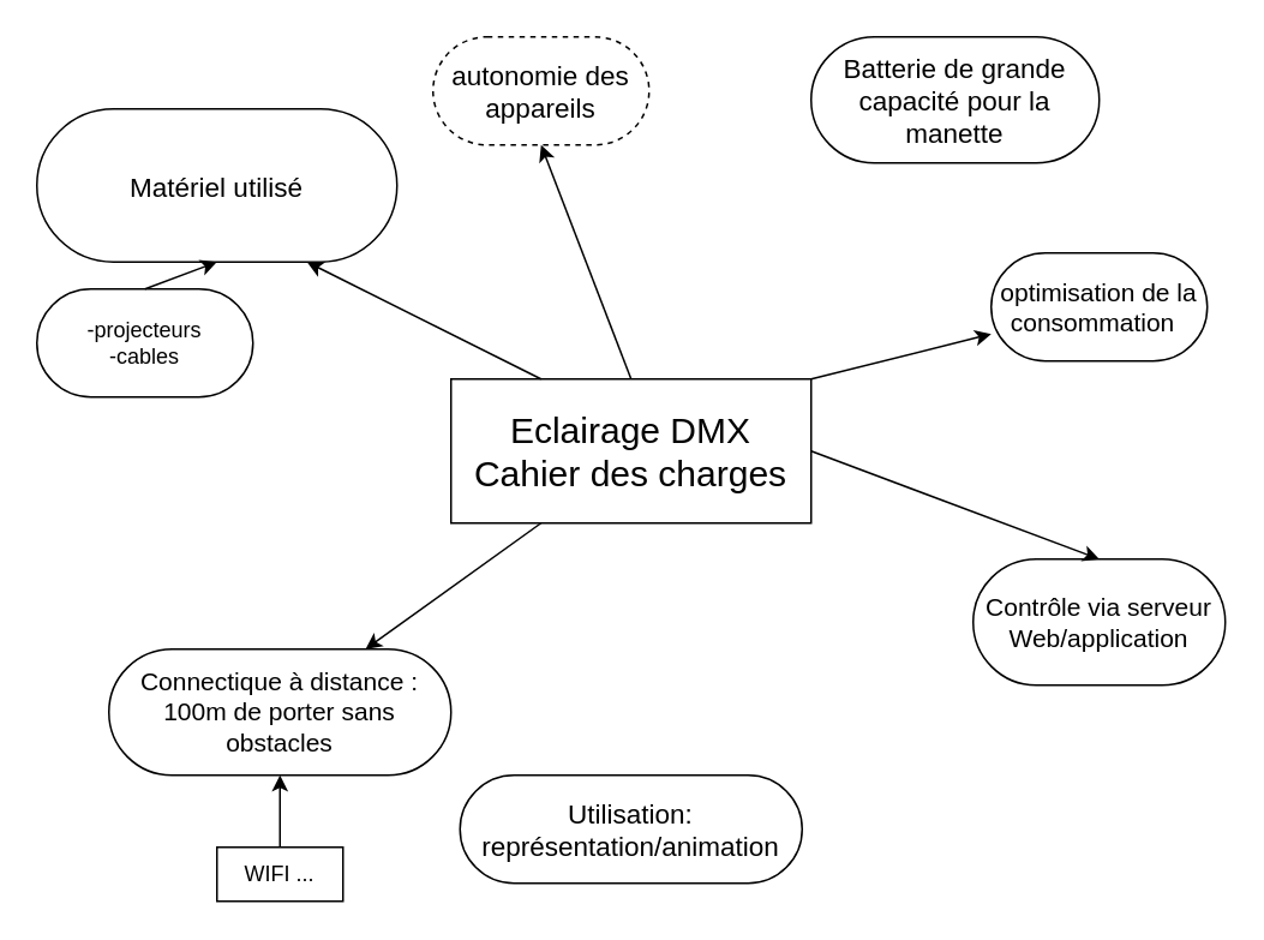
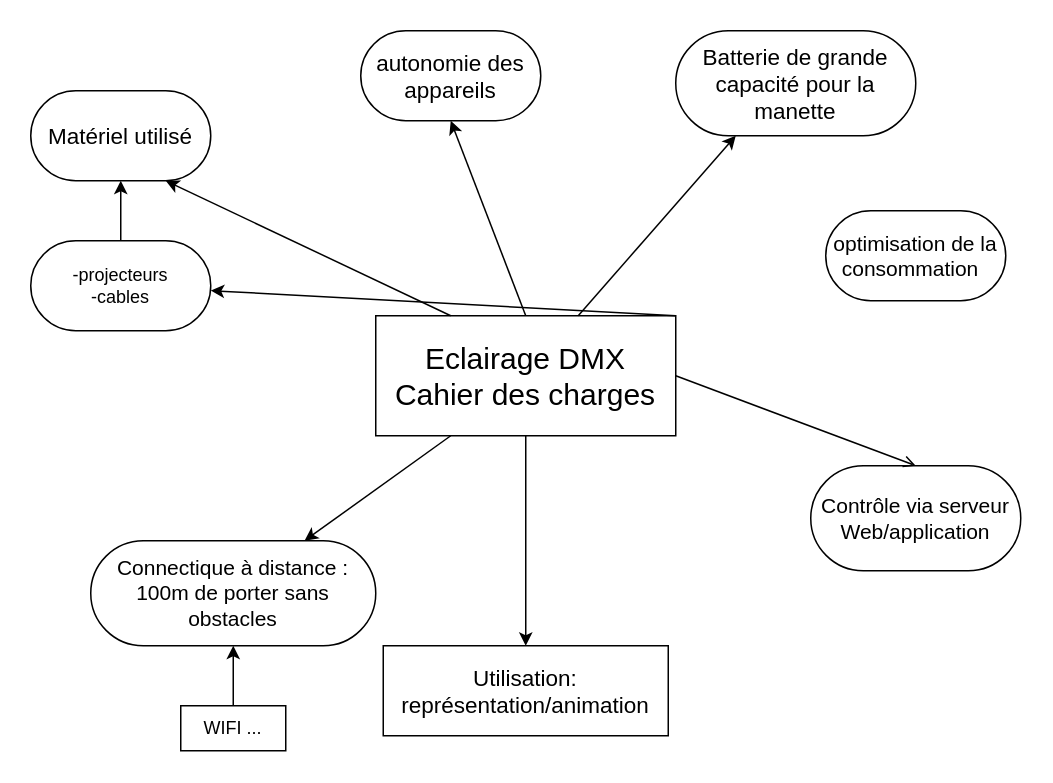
- <mxCell id="11" value="&lt;font style=&quot;font-size: 15px&quot;&gt;autonomie des appareils&lt;/font&gt;" style="rounded=1;whiteSpace=wrap;html=1;arcSize=50;dashed=1;" parent="1" vertex="1"><mxGeometry x="240" y="20" width="120" height="60" as="geometry" /></mxCell>
+ <mxCell id="11" value="&lt;font style=&quot;font-size: 15px&quot;&gt;autonomie des appareils&lt;/font&gt;" style="rounded=1;whiteSpace=wrap;html=1;arcSize=50;" parent="1" vertex="1"><mxGeometry x="240" y="20" width="120" height="60" as="geometry" /></mxCell>
- <mxCell id="3" value="&lt;font style=&quot;font-size: 15px&quot;&gt;Matériel utilisé&lt;/font&gt;" style="rounded=1;whiteSpace=wrap;html=1;arcSize=50;" parent="1" vertex="1"><mxGeometry x="20" y="60" width="200" height="85" as="geometry" /></mxCell>
+ <mxCell id="3" value="&lt;font style=&quot;font-size: 15px&quot;&gt;Matériel utilisé&lt;/font&gt;" style="rounded=1;whiteSpace=wrap;html=1;arcSize=50;" parent="1" vertex="1"><mxGeometry x="20" y="60" width="120" height="60" as="geometry" /></mxCell>
+ <mxCell id="20" value="" style="endArrow=classic;html=1;entryX=0.25;entryY=1;entryDx=0;entryDy=0;" edge="1" parent="1" source="2" target="19"><mxGeometry width="50" height="50" relative="1" as="geometry"><mxPoint x="340" y="300" as="sourcePoint" /><mxPoint x="390" y="250" as="targetPoint" /></mxGeometry></mxCell>
- <mxCell id="14" value="" style="endArrow=classic;html=1;entryX=0;entryY=0.75;entryDx=0;entryDy=0;exitX=1;exitY=0;exitDx=0;exitDy=0;" parent="1" source="2" target="13" edge="1"><mxGeometry width="50" height="50" relative="1" as="geometry"><mxPoint x="220" y="230" as="sourcePoint" /><mxPoint x="270" y="180" as="targetPoint" /></mxGeometry></mxCell>
+ <mxCell id="14" value="" style="endArrow=classic;html=1;exitX=1;exitY=0;exitDx=0;exitDy=0;" parent="1" source="2" target="9" edge="1"><mxGeometry width="50" height="50" relative="1" as="geometry"><mxPoint x="220" y="230" as="sourcePoint" /><mxPoint x="270" y="180" as="targetPoint" /></mxGeometry></mxCell>
- <mxCell id="18" value="" style="endArrow=classic;html=1;entryX=0.5;entryY=0;entryDx=0;entryDy=0;exitX=1;exitY=0.5;exitDx=0;exitDy=0;" parent="1" source="2" target="17" edge="1"><mxGeometry width="50" height="50" relative="1" as="geometry"><mxPoint x="220" y="300" as="sourcePoint" /><mxPoint x="270" y="250" as="targetPoint" /></mxGeometry></mxCell>
+ <mxCell id="18" value="" style="endArrow=open;html=1;entryX=0.5;entryY=0;entryDx=0;entryDy=0;exitX=1;exitY=0.5;exitDx=0;exitDy=0;" parent="1" source="2" target="17" edge="1"><mxGeometry width="50" height="50" relative="1" as="geometry"><mxPoint x="220" y="300" as="sourcePoint" /><mxPoint x="270" y="250" as="targetPoint" /></mxGeometry></mxCell>
+ <mxCell id="16" value="" style="endArrow=classic;html=1;entryX=0.5;entryY=0;entryDx=0;entryDy=0;" parent="1" source="2" target="15" edge="1"><mxGeometry width="50" height="50" relative="1" as="geometry"><mxPoint x="220" y="220" as="sourcePoint" /><mxPoint x="355" y="430" as="targetPoint" /></mxGeometry></mxCell>
- <mxCell id="15" value="&lt;font style=&quot;font-size: 15px&quot;&gt;Utilisation: représentation/animation&lt;/font&gt;" style="rounded=1;whiteSpace=wrap;html=1;arcSize=50;" parent="1" vertex="1"><mxGeometry x="255" y="430" width="190" height="60" as="geometry" /></mxCell>
+ <mxCell id="15" value="&lt;font style=&quot;font-size: 15px&quot;&gt;Utilisation: représentation/animation&lt;/font&gt;" style="whiteSpace=wrap;html=1;arcSize=50;rounded=0;" parent="1" vertex="1"><mxGeometry x="255" y="430" width="190" height="60" as="geometry" /></mxCell>
